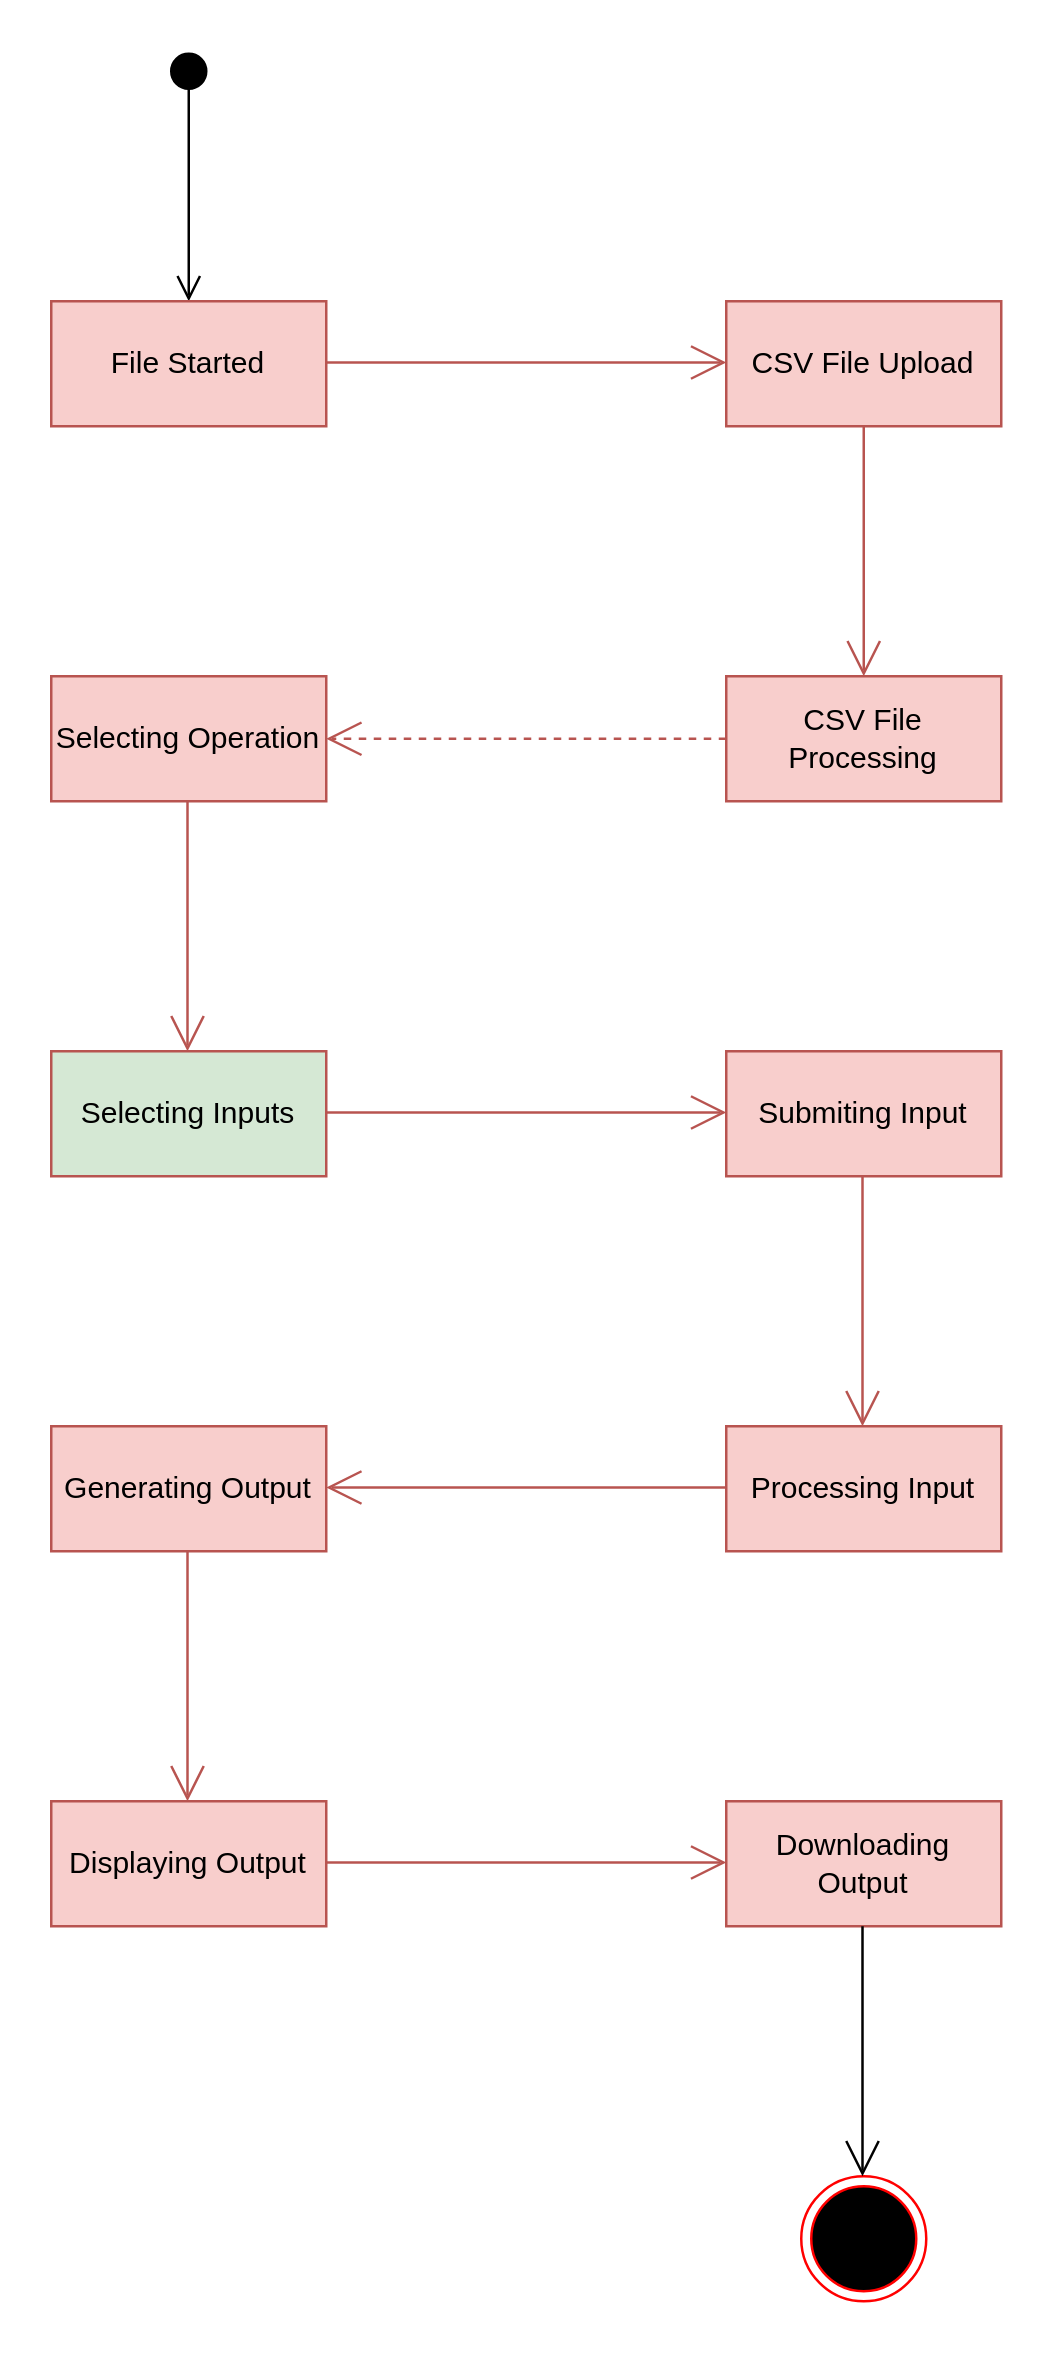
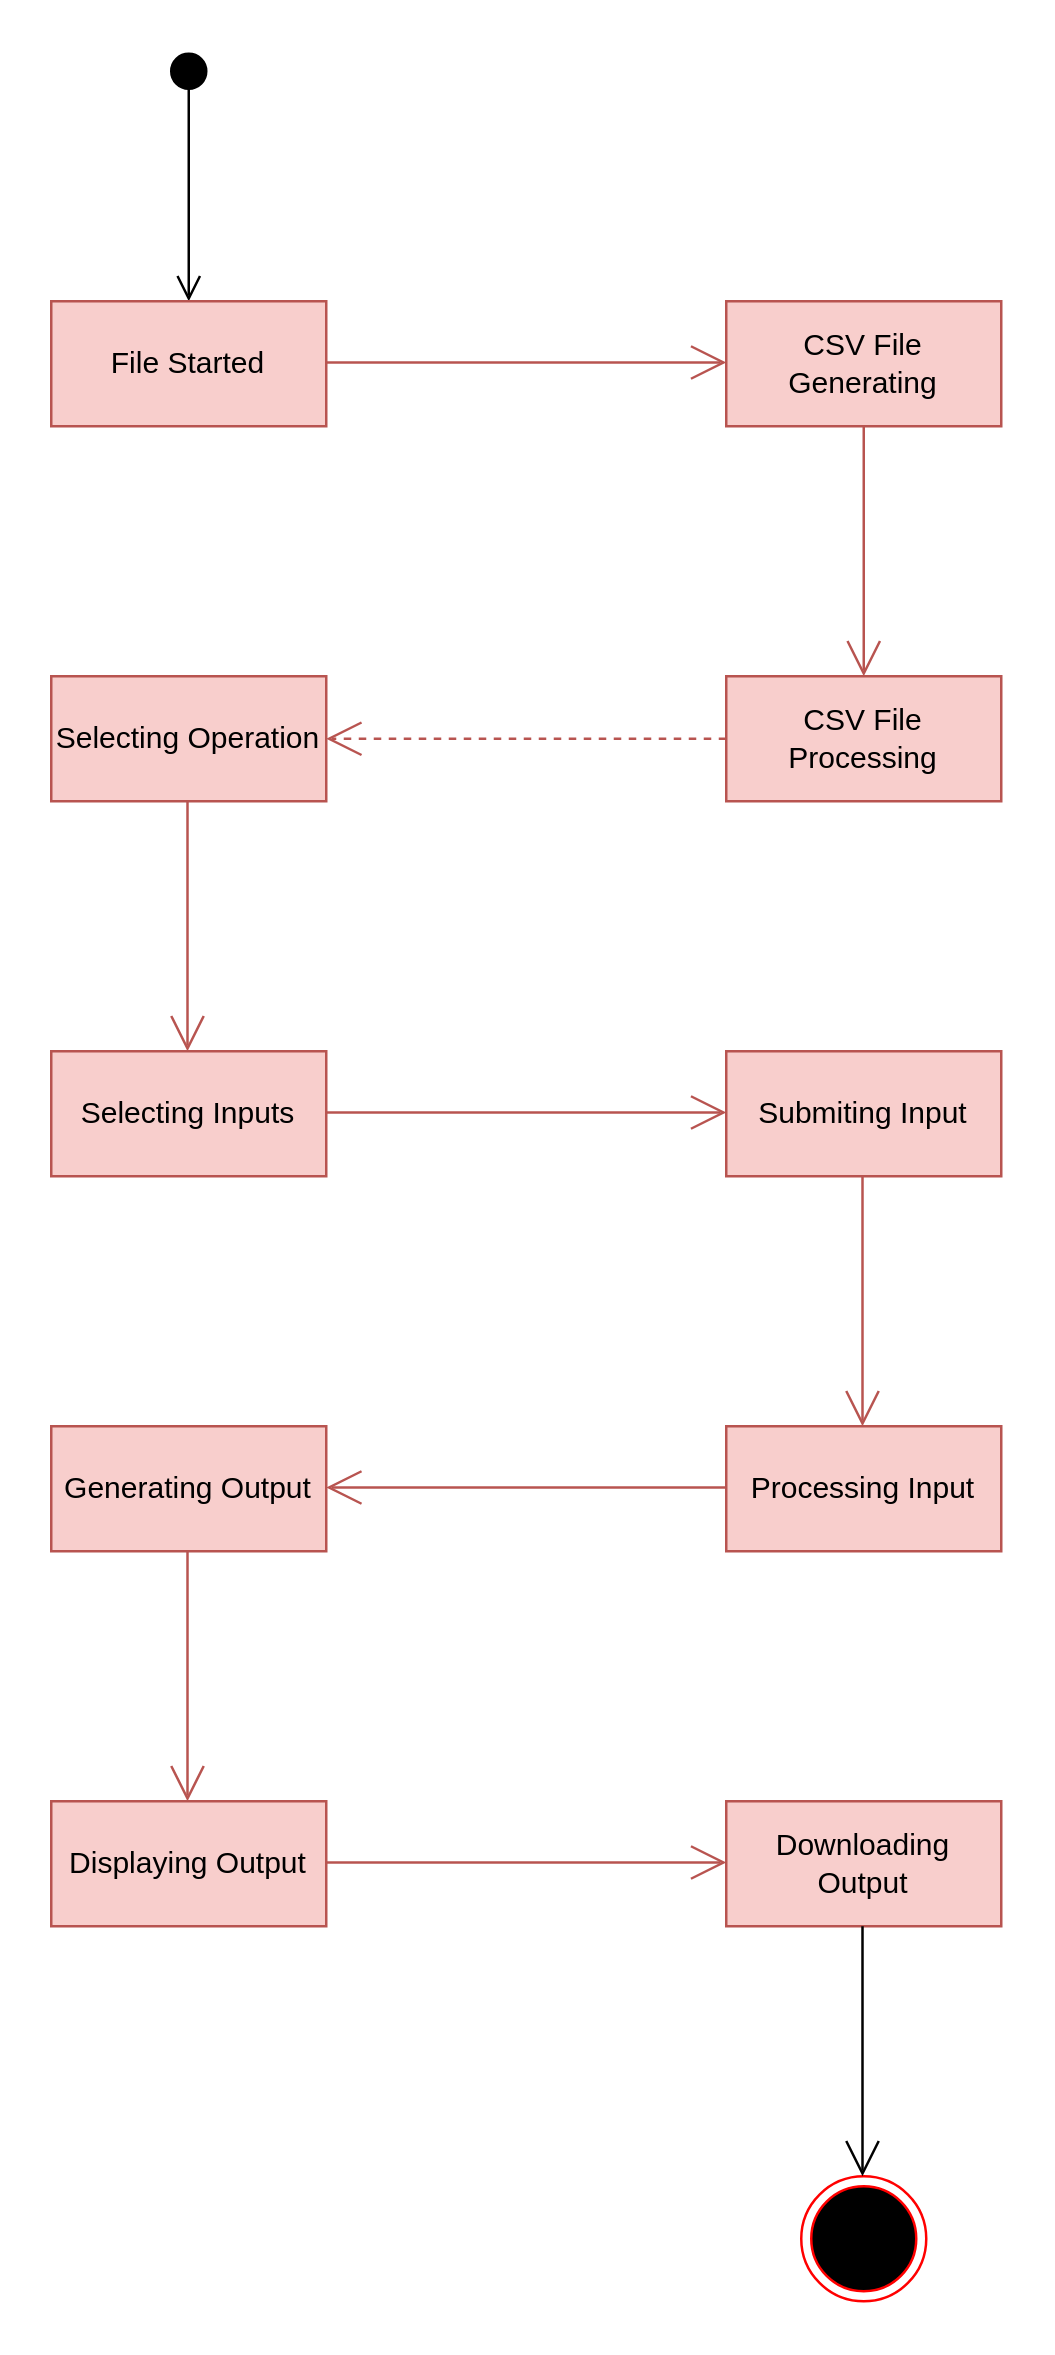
- <mxCell id="5" value="CSV File Upload" style="html=1;whiteSpace=wrap;fillColor=#f8cecc;strokeColor=#b85450;" vertex="1" parent="1"><mxGeometry x="290" y="120" width="110" height="50" as="geometry" /></mxCell>
+ <mxCell id="5" value="CSV File Generating" style="html=1;whiteSpace=wrap;fillColor=#f8cecc;strokeColor=#b85450;" vertex="1" parent="1"><mxGeometry x="290" y="120" width="110" height="50" as="geometry" /></mxCell>
- <mxCell id="9" value="Selecting Inputs" style="html=1;whiteSpace=wrap;fillColor=#d5e8d4;strokeColor=#b85450;" vertex="1" parent="1"><mxGeometry x="20" y="420" width="110" height="50" as="geometry" /></mxCell>
+ <mxCell id="9" value="Selecting Inputs" style="html=1;whiteSpace=wrap;fillColor=#f8cecc;strokeColor=#b85450;" vertex="1" parent="1"><mxGeometry x="20" y="420" width="110" height="50" as="geometry" /></mxCell>
